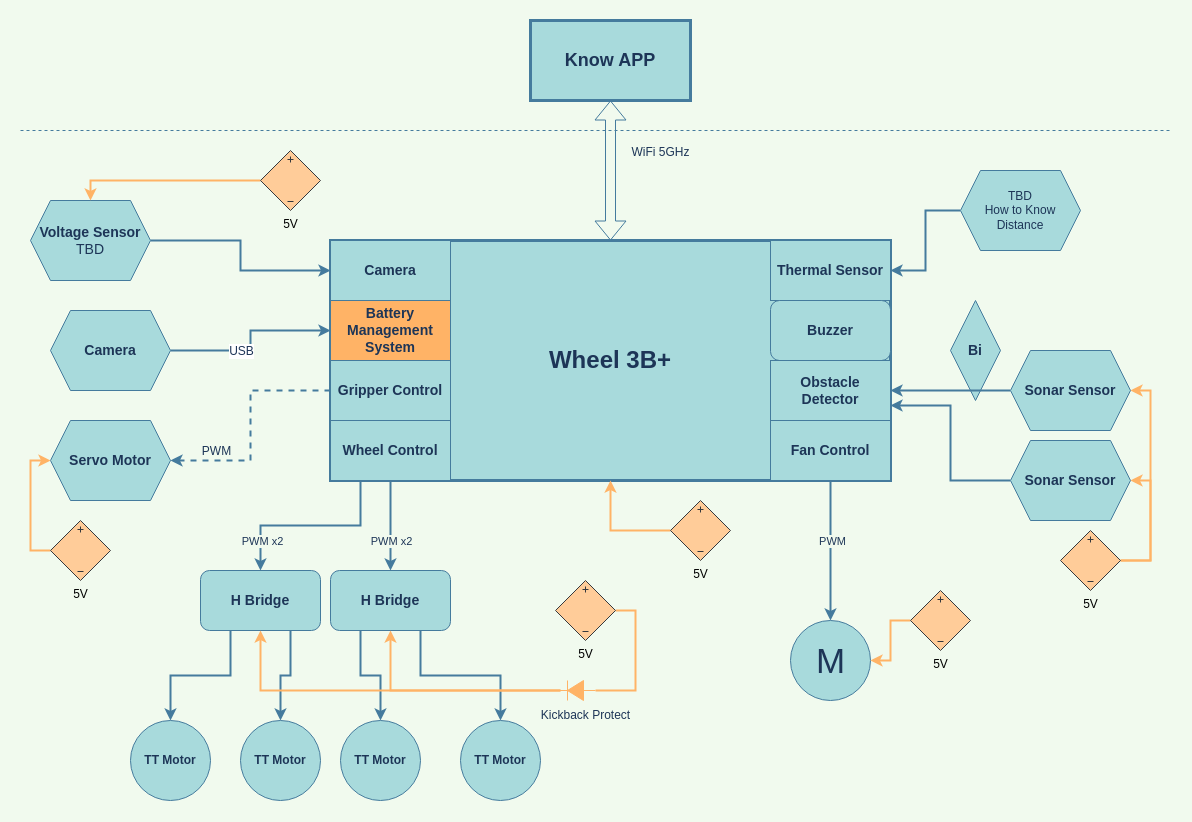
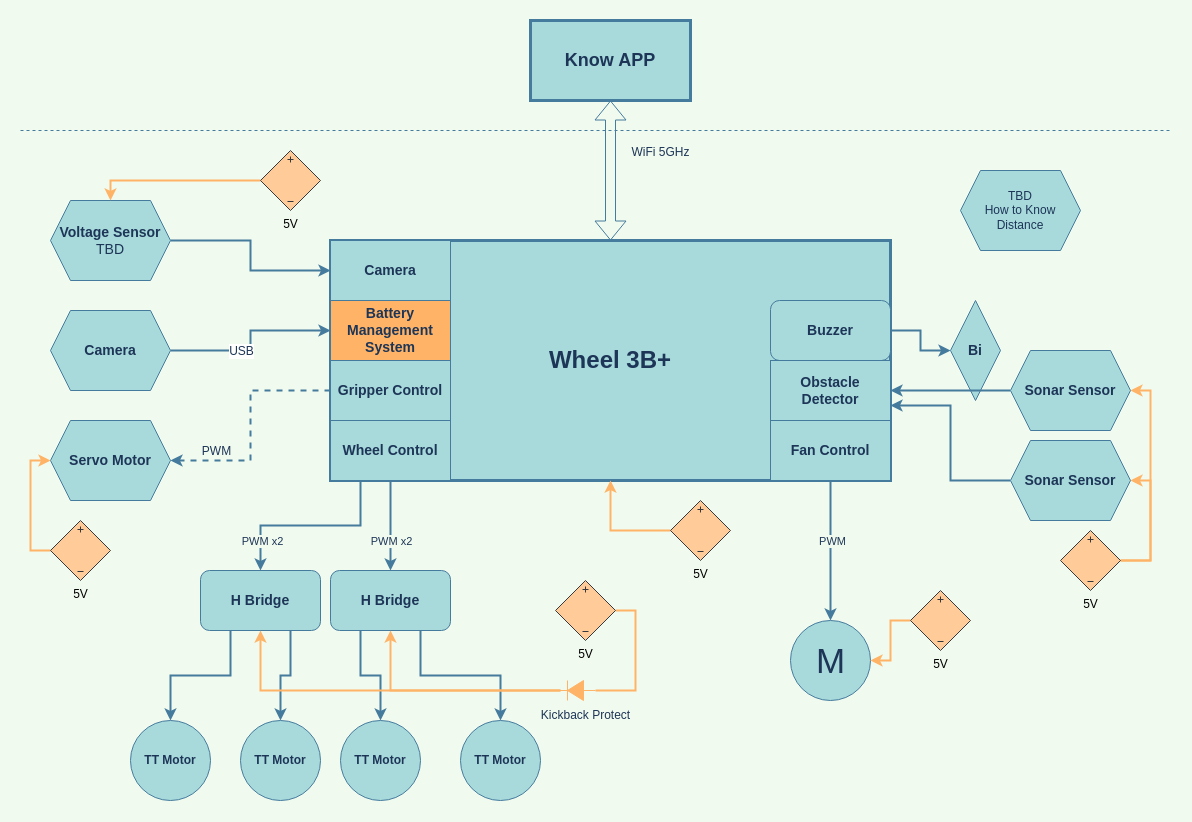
- <mxCell id="32" style="edgeStyle=orthogonalEdgeStyle;rounded=0;orthogonalLoop=1;jettySize=auto;html=1;exitX=0;exitY=0.5;exitDx=0;exitDy=0;entryX=1;entryY=0.5;entryDx=0;entryDy=0;strokeWidth=2;fontSize=12;labelBackgroundColor=#F1FAEE;strokeColor=#457B9D;fontColor=#1D3557;" parent="1" source="33" target="15" edge="1"><mxGeometry relative="1" as="geometry" /></mxCell>
- <mxCell id="24" value="&lt;h3&gt;Voltage Sensor&lt;br&gt;&lt;span style=&quot;font-weight: normal;&quot;&gt;TBD&lt;/span&gt;&lt;/h3&gt;" style="shape=hexagon;perimeter=hexagonPerimeter2;whiteSpace=wrap;html=1;fixedSize=1;strokeWidth=1;fontSize=12;fillColor=#A8DADC;strokeColor=#457B9D;fontColor=#1D3557;" parent="1" vertex="1"><mxGeometry x="30" y="200" width="120" height="80" as="geometry" /></mxCell>
+ <mxCell id="24" value="&lt;h3&gt;Voltage Sensor&lt;br&gt;&lt;span style=&quot;font-weight: normal;&quot;&gt;TBD&lt;/span&gt;&lt;/h3&gt;" style="shape=hexagon;perimeter=hexagonPerimeter2;whiteSpace=wrap;html=1;fixedSize=1;strokeWidth=1;fontSize=12;fillColor=#A8DADC;strokeColor=#457B9D;fontColor=#1D3557;" parent="1" vertex="1"><mxGeometry x="50" y="200" width="120" height="80" as="geometry" /></mxCell>
- <mxCell id="15" value="&lt;h3&gt;Thermal Sensor&lt;/h3&gt;" style="rounded=0;whiteSpace=wrap;html=1;strokeWidth=1;fillColor=#A8DADC;strokeColor=#457B9D;fontColor=#1D3557;" parent="1" vertex="1"><mxGeometry x="770" y="240" width="120" height="60" as="geometry" /></mxCell>
+ <mxCell id="16" style="edgeStyle=orthogonalEdgeStyle;rounded=0;orthogonalLoop=1;jettySize=auto;html=1;exitX=1;exitY=0.5;exitDx=0;exitDy=0;entryX=0;entryY=0.5;entryDx=0;entryDy=0;strokeWidth=2;fontSize=12;labelBackgroundColor=#F1FAEE;strokeColor=#457B9D;fontColor=#1D3557;" parent="1" source="17" target="34" edge="1"><mxGeometry relative="1" as="geometry" /></mxCell>
